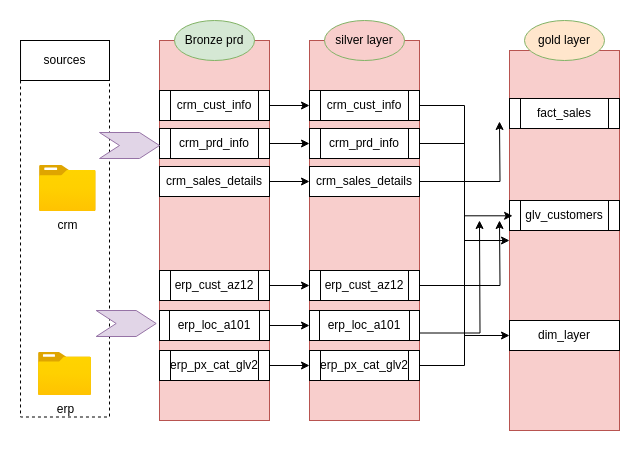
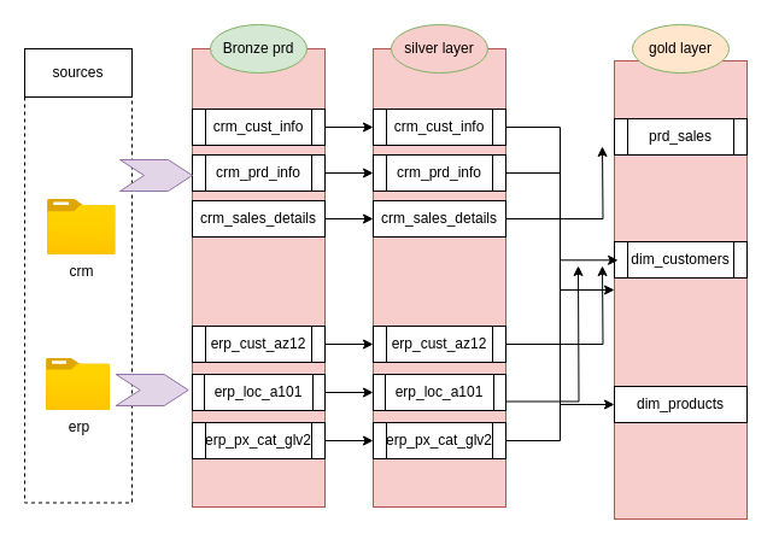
- <mxCell id="36" value="fact_sales" style="shape=process;whiteSpace=wrap;html=1;backgroundOutline=1;shadow=0;" vertex="1" parent="1"><mxGeometry x="509" y="98" width="110" height="30" as="geometry" /></mxCell>
+ <mxCell id="36" value="prd_sales" style="shape=process;whiteSpace=wrap;html=1;backgroundOutline=1;shadow=0;" vertex="1" parent="1"><mxGeometry x="509" y="98" width="110" height="30" as="geometry" /></mxCell>
- <mxCell id="37" value="glv_customers" style="shape=process;whiteSpace=wrap;html=1;backgroundOutline=1;shadow=0;" vertex="1" parent="1"><mxGeometry x="509" y="200" width="110" height="30" as="geometry" /></mxCell>
+ <mxCell id="37" value="dim_customers" style="shape=process;whiteSpace=wrap;html=1;backgroundOutline=1;shadow=0;" vertex="1" parent="1"><mxGeometry x="509" y="200" width="110" height="30" as="geometry" /></mxCell>
- <mxCell id="38" value="dim_layer" style="shape=process;whiteSpace=wrap;html=1;backgroundOutline=1;shadow=0;size=0;" vertex="1" parent="1"><mxGeometry x="509" y="320" width="110" height="30" as="geometry" /></mxCell>
+ <mxCell id="38" value="dim_products" style="shape=process;whiteSpace=wrap;html=1;backgroundOutline=1;shadow=0;size=0;" vertex="1" parent="1"><mxGeometry x="509" y="320" width="110" height="30" as="geometry" /></mxCell>
- <mxCell id="4" value="erp" style="image;aspect=fixed;html=1;points=[];align=center;fontSize=12;image=img/lib/azure2/general/Folder_Blank.svg;" parent="1" vertex="1"><mxGeometry x="38.02" y="352" width="52.98" height="43" as="geometry" /></mxCell>
+ <mxCell id="4" value="erp" style="image;aspect=fixed;html=1;points=[];align=center;fontSize=12;image=img/lib/azure2/general/Folder_Blank.svg;" parent="1" vertex="1"><mxGeometry x="38.02" y="297" width="52.98" height="43" as="geometry" /></mxCell>
